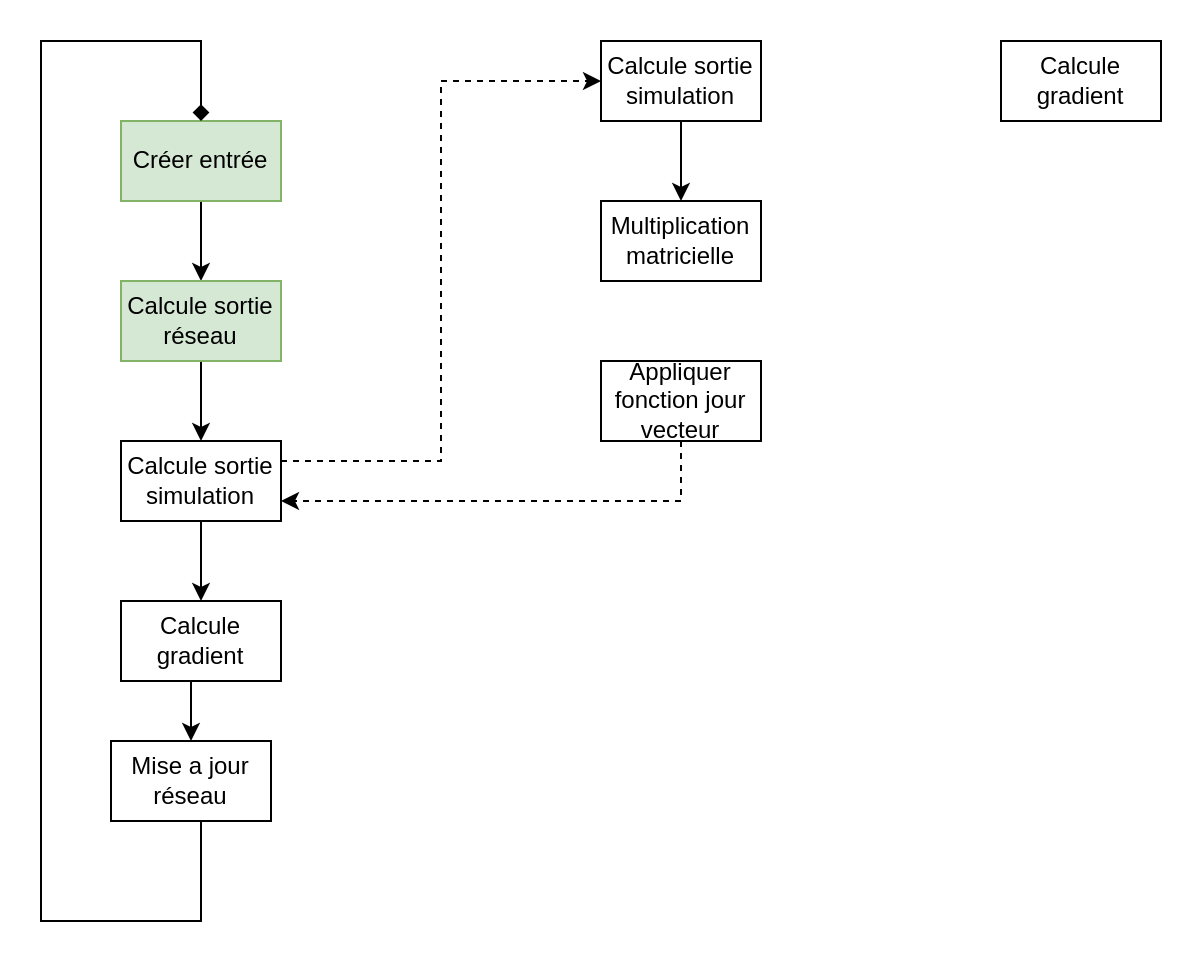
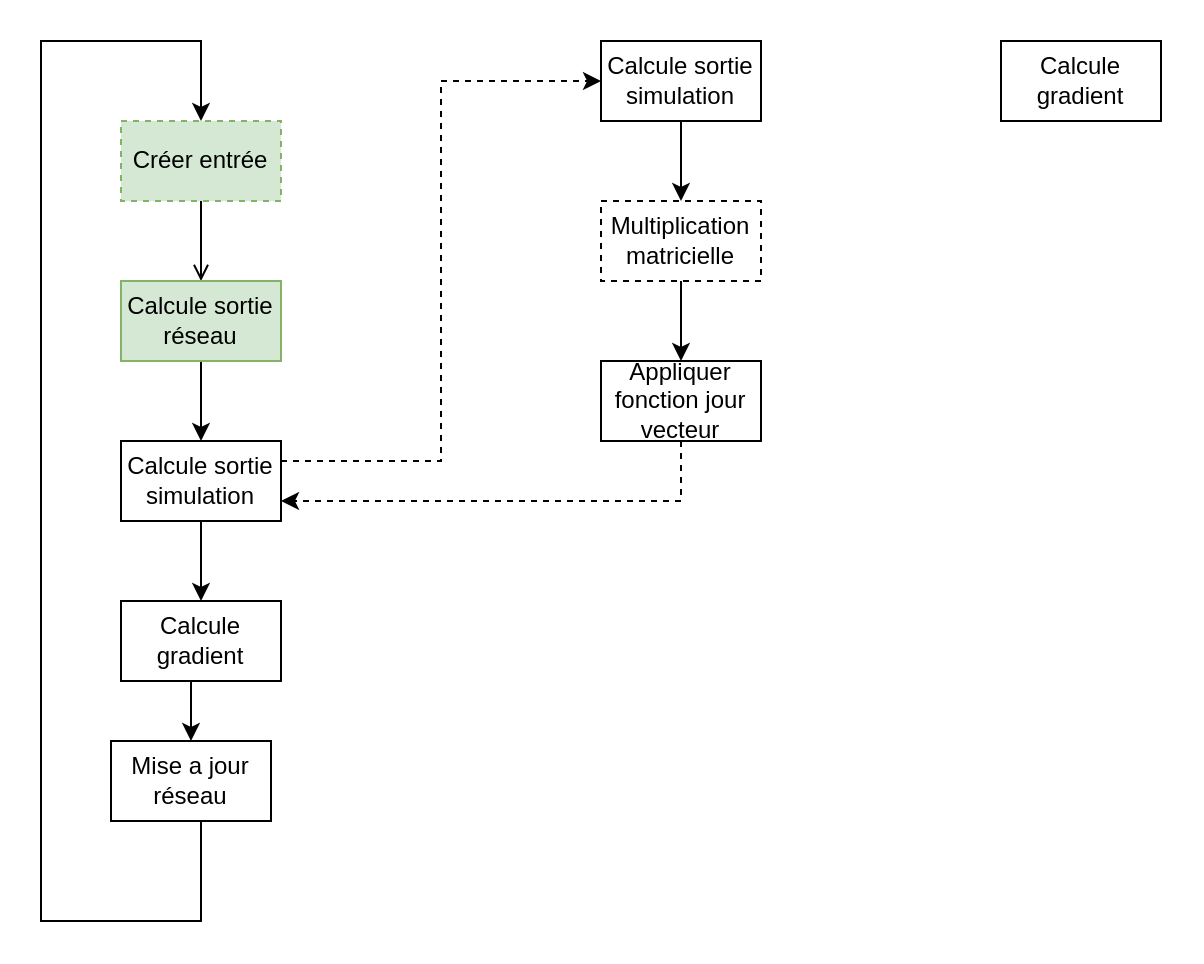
- <mxCell id="11" style="edgeStyle=orthogonalEdgeStyle;rounded=0;orthogonalLoop=1;jettySize=auto;html=1;exitX=0.5;exitY=1;exitDx=0;exitDy=0;entryX=0.5;entryY=0;entryDx=0;entryDy=0;endArrow=diamond;" edge="1" parent="1" source="12" target="3"><mxGeometry relative="1" as="geometry"><Array as="points"><mxPoint x="100" y="460" /><mxPoint x="20" y="460" /><mxPoint x="20" y="20" /><mxPoint x="100" y="20" /></Array></mxGeometry></mxCell>
+ <mxCell id="11" style="edgeStyle=orthogonalEdgeStyle;rounded=0;orthogonalLoop=1;jettySize=auto;html=1;exitX=0.5;exitY=1;exitDx=0;exitDy=0;entryX=0.5;entryY=0;entryDx=0;entryDy=0;" edge="1" parent="1" source="12" target="3"><mxGeometry relative="1" as="geometry"><Array as="points"><mxPoint x="100" y="460" /><mxPoint x="20" y="460" /><mxPoint x="20" y="20" /><mxPoint x="100" y="20" /></Array></mxGeometry></mxCell>
- <mxCell id="3" value="Créer entrée" style="rounded=0;whiteSpace=wrap;html=1;fillColor=#d5e8d4;strokeColor=#82b366;" vertex="1" parent="1"><mxGeometry x="60" y="60" width="80" height="40" as="geometry" /></mxCell>
+ <mxCell id="3" value="Créer entrée" style="rounded=0;whiteSpace=wrap;html=1;fillColor=#d5e8d4;strokeColor=#82b366;dashed=1;" vertex="1" parent="1"><mxGeometry x="60" y="60" width="80" height="40" as="geometry" /></mxCell>
- <mxCell id="16" value="&lt;div&gt;Multiplication matricielle&lt;/div&gt;" style="rounded=0;whiteSpace=wrap;html=1;" vertex="1" parent="1"><mxGeometry x="300" y="100" width="80" height="40" as="geometry" /></mxCell>
+ <mxCell id="16" value="&lt;div&gt;Multiplication matricielle&lt;/div&gt;" style="rounded=0;whiteSpace=wrap;html=1;dashed=1;" vertex="1" parent="1"><mxGeometry x="300" y="100" width="80" height="40" as="geometry" /></mxCell>
- <mxCell id="2" style="edgeStyle=orthogonalEdgeStyle;rounded=0;orthogonalLoop=1;jettySize=auto;html=1;exitX=0.5;exitY=1;exitDx=0;exitDy=0;entryX=0.5;entryY=0;entryDx=0;entryDy=0;" edge="1" parent="1" source="3" target="5"><mxGeometry relative="1" as="geometry" /></mxCell>
+ <mxCell id="2" style="edgeStyle=orthogonalEdgeStyle;rounded=0;orthogonalLoop=1;jettySize=auto;html=1;exitX=0.5;exitY=1;exitDx=0;exitDy=0;entryX=0.5;entryY=0;entryDx=0;entryDy=0;endArrow=open;" edge="1" parent="1" source="3" target="5"><mxGeometry relative="1" as="geometry" /></mxCell>
+ <mxCell id="15" style="edgeStyle=orthogonalEdgeStyle;rounded=0;orthogonalLoop=1;jettySize=auto;html=1;exitX=0.5;exitY=1;exitDx=0;exitDy=0;entryX=0.5;entryY=0;entryDx=0;entryDy=0;strokeColor=#000000;" edge="1" parent="1" source="16" target="18"><mxGeometry relative="1" as="geometry" /></mxCell>
